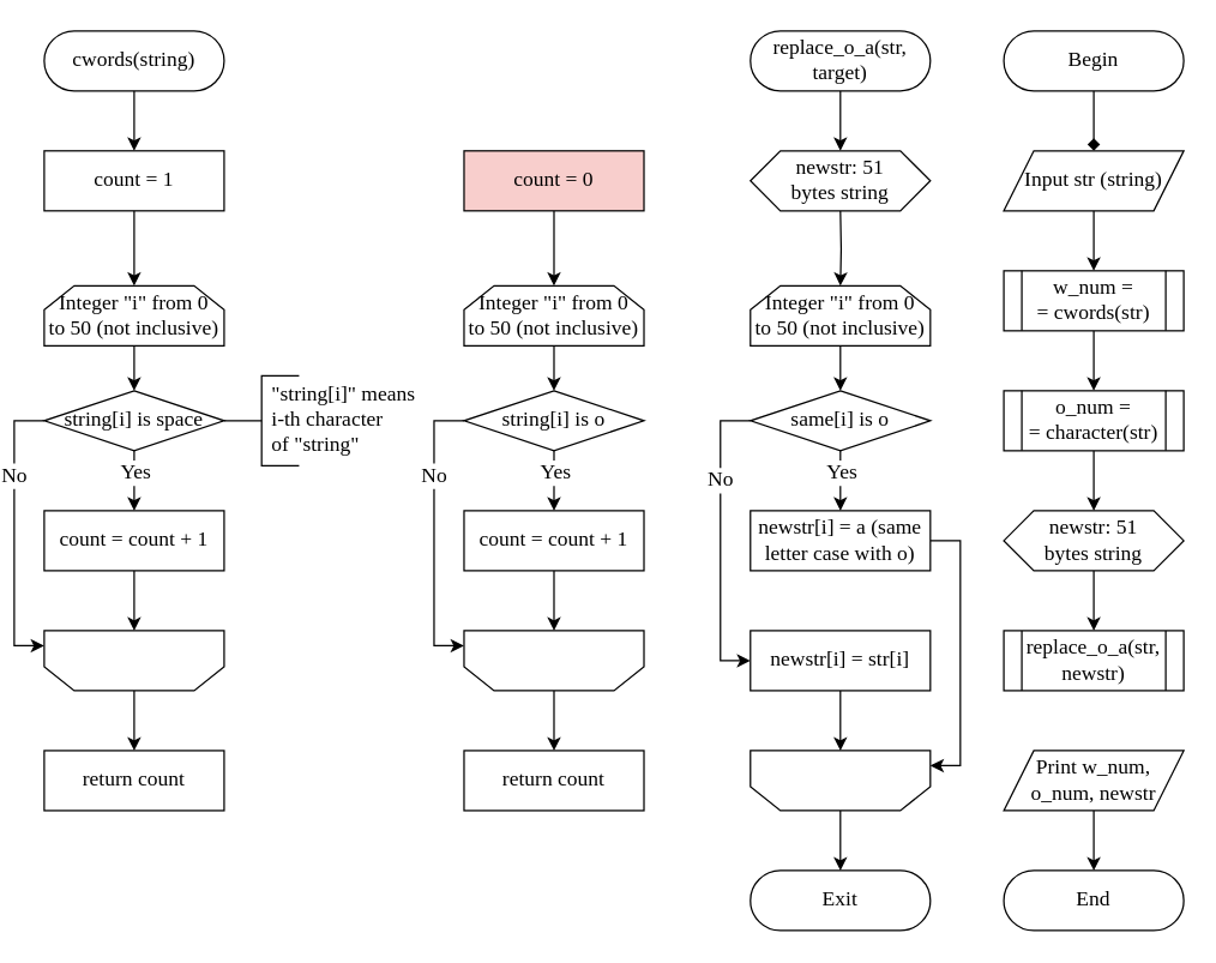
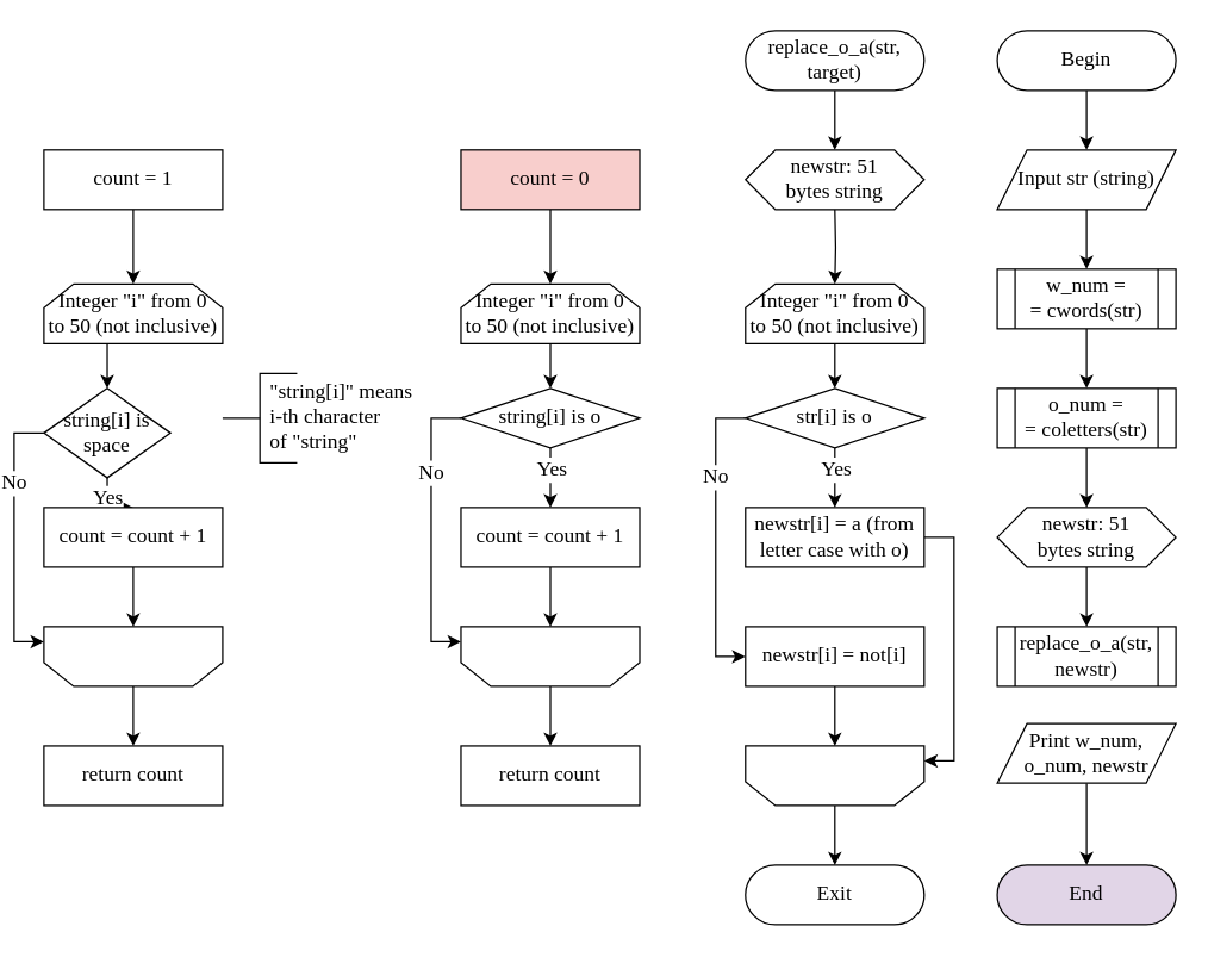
- <mxCell id="5" value="cwords(string)" style="rounded=1;whiteSpace=wrap;html=1;arcSize=50;fontSize=14;fontFamily=Times New Roman;" vertex="1" parent="1"><mxGeometry x="20" y="20" width="120" height="40" as="geometry" /></mxCell>
- <mxCell id="4" value="" style="edgeStyle=orthogonalEdgeStyle;rounded=0;orthogonalLoop=1;jettySize=auto;html=1;fontFamily=Times New Roman;fontSize=14;" edge="1" parent="1" source="5" target="7"><mxGeometry relative="1" as="geometry" /></mxCell>
- <mxCell id="2" value="" style="edgeStyle=orthogonalEdgeStyle;rounded=0;orthogonalLoop=1;jettySize=auto;html=1;fontFamily=Times New Roman;fontSize=14;endArrow=diamond;" edge="1" parent="1" source="3" target="23"><mxGeometry relative="1" as="geometry" /></mxCell>
+ <mxCell id="2" value="" style="edgeStyle=orthogonalEdgeStyle;rounded=0;orthogonalLoop=1;jettySize=auto;html=1;fontFamily=Times New Roman;fontSize=14;" edge="1" parent="1" source="3" target="23"><mxGeometry relative="1" as="geometry" /></mxCell>
- <mxCell id="14" value="string[i] is space" style="rhombus;whiteSpace=wrap;html=1;fontFamily=Times New Roman;fontSize=14;strokeColor=#000000;fillColor=#FFFFFF;gradientColor=none;" vertex="1" parent="1"><mxGeometry x="20" y="260" width="120" height="40" as="geometry" /></mxCell>
+ <mxCell id="14" value="string[i] is space" style="rhombus;whiteSpace=wrap;html=1;fontFamily=Times New Roman;fontSize=14;strokeColor=#000000;fillColor=#FFFFFF;gradientColor=none;" vertex="1" parent="1"><mxGeometry x="20" y="260" width="85" height="60" as="geometry" /></mxCell>
- <mxCell id="53" value="same[i] is o" style="rhombus;whiteSpace=wrap;html=1;fontFamily=Times New Roman;fontSize=14;strokeColor=#000000;fillColor=#FFFFFF;gradientColor=none;" vertex="1" parent="1"><mxGeometry x="491" y="260" width="120" height="40" as="geometry" /></mxCell>
+ <mxCell id="53" value="str[i] is o" style="rhombus;whiteSpace=wrap;html=1;fontFamily=Times New Roman;fontSize=14;strokeColor=#000000;fillColor=#FFFFFF;gradientColor=none;" vertex="1" parent="1"><mxGeometry x="491" y="260" width="120" height="40" as="geometry" /></mxCell>
- <mxCell id="41" value="&lt;div&gt;o_num =&lt;/div&gt;&lt;div&gt;= character(str)&lt;/div&gt;" style="shape=process;whiteSpace=wrap;html=1;backgroundOutline=1;fontFamily=Times New Roman;fontSize=14;align=center;" vertex="1" parent="1"><mxGeometry x="660" y="260" width="120" height="40" as="geometry" /></mxCell>
+ <mxCell id="41" value="&lt;div&gt;o_num =&lt;/div&gt;&lt;div&gt;= coletters(str)&lt;/div&gt;" style="shape=process;whiteSpace=wrap;html=1;backgroundOutline=1;fontFamily=Times New Roman;fontSize=14;align=center;" vertex="1" parent="1"><mxGeometry x="660" y="260" width="120" height="40" as="geometry" /></mxCell>
- <mxCell id="55" value="newstr[i] = a (same letter case with o)" style="rounded=0;whiteSpace=wrap;html=1;fontFamily=Times New Roman;fontSize=14;strokeColor=#000000;strokeWidth=1;fillColor=#FFFFFF;gradientColor=none;align=center;" vertex="1" parent="1"><mxGeometry x="491" y="340" width="120" height="40" as="geometry" /></mxCell>
+ <mxCell id="55" value="newstr[i] = a (from letter case with o)" style="rounded=0;whiteSpace=wrap;html=1;fontFamily=Times New Roman;fontSize=14;strokeColor=#000000;strokeWidth=1;fillColor=#FFFFFF;gradientColor=none;align=center;" vertex="1" parent="1"><mxGeometry x="491" y="340" width="120" height="40" as="geometry" /></mxCell>
- <mxCell id="64" value="newstr[i] = str[i]" style="rounded=0;whiteSpace=wrap;html=1;fontFamily=Times New Roman;fontSize=14;strokeColor=#000000;strokeWidth=1;fillColor=#FFFFFF;gradientColor=none;align=center;" vertex="1" parent="1"><mxGeometry x="491" y="420" width="120" height="40" as="geometry" /></mxCell>
+ <mxCell id="64" value="newstr[i] = not[i]" style="rounded=0;whiteSpace=wrap;html=1;fontFamily=Times New Roman;fontSize=14;strokeColor=#000000;strokeWidth=1;fillColor=#FFFFFF;gradientColor=none;align=center;" vertex="1" parent="1"><mxGeometry x="491" y="420" width="120" height="40" as="geometry" /></mxCell>
- <mxCell id="60" value="&lt;div&gt;Print w_num, o_num, newstr&lt;br&gt;&lt;/div&gt;" style="shape=parallelogram;perimeter=parallelogramPerimeter;whiteSpace=wrap;html=1;fixedSize=1;fontFamily=Times New Roman;fontSize=14;strokeColor=#000000;fillColor=#FFFFFF;gradientColor=none;align=center;" vertex="1" parent="1"><mxGeometry x="660" y="500" width="120" height="40" as="geometry" /></mxCell>
+ <mxCell id="60" value="&lt;div&gt;Print w_num, o_num, newstr&lt;br&gt;&lt;/div&gt;" style="shape=parallelogram;perimeter=parallelogramPerimeter;whiteSpace=wrap;html=1;fixedSize=1;fontFamily=Times New Roman;fontSize=14;strokeColor=#000000;fillColor=#FFFFFF;gradientColor=none;align=center;" vertex="1" parent="1"><mxGeometry x="660" y="485" width="120" height="40" as="geometry" /></mxCell>
- <mxCell id="61" value="End" style="rounded=1;whiteSpace=wrap;html=1;fontFamily=Times New Roman;fontSize=14;align=center;arcSize=50;" vertex="1" parent="1"><mxGeometry x="660" y="580" width="120" height="40" as="geometry" /></mxCell>
+ <mxCell id="61" value="End" style="rounded=1;whiteSpace=wrap;html=1;fontFamily=Times New Roman;fontSize=14;align=center;arcSize=50;fillColor=#e1d5e7;" vertex="1" parent="1"><mxGeometry x="660" y="580" width="120" height="40" as="geometry" /></mxCell>
